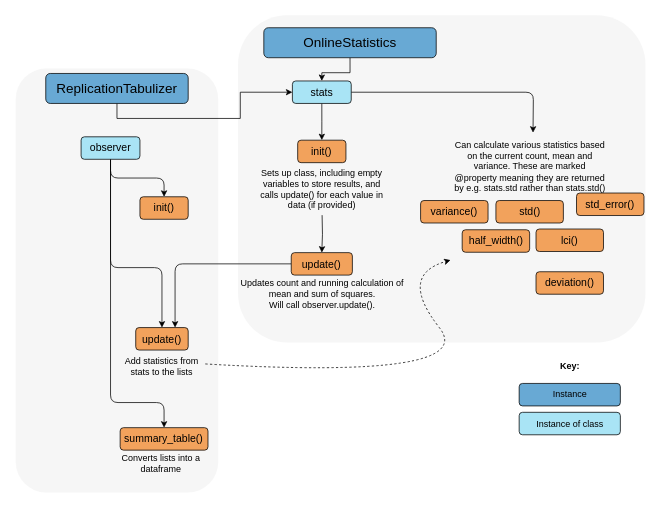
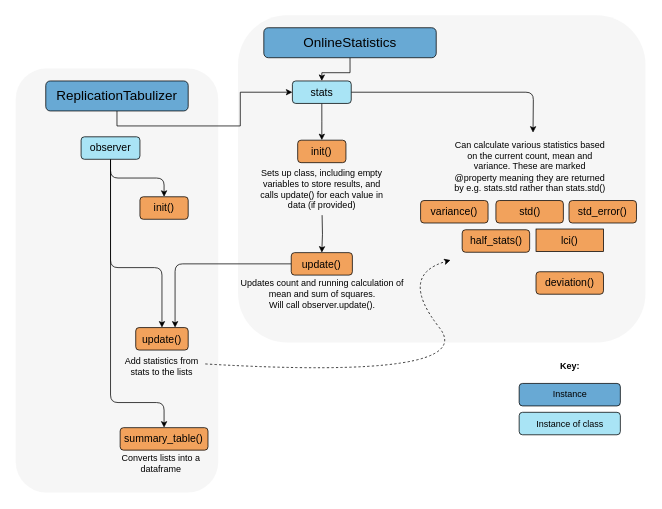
- <mxCell id="27" value="&lt;font style=&quot;font-size: 18px;&quot;&gt;ReplicationTabulizer&lt;/font&gt;" style="rounded=1;whiteSpace=wrap;html=1;fillColor=#68A9D4;" parent="1" vertex="1"><mxGeometry x="60" y="97.5" width="190" height="40" as="geometry" /></mxCell>
+ <mxCell id="27" value="&lt;font style=&quot;font-size: 18px;&quot;&gt;ReplicationTabulizer&lt;/font&gt;" style="rounded=1;whiteSpace=wrap;html=1;fillColor=#68A9D4;" parent="1" vertex="1"><mxGeometry x="60" y="107.5" width="190" height="40" as="geometry" /></mxCell>
- <mxCell id="21" value="&lt;span style=&quot;font-size: 14px;&quot;&gt;std_error()&lt;/span&gt;" style="rounded=1;whiteSpace=wrap;html=1;fillColor=#F2A25C;" parent="1" vertex="1"><mxGeometry x="768" y="257" width="90" height="30" as="geometry" /></mxCell>
+ <mxCell id="21" value="&lt;span style=&quot;font-size: 14px;&quot;&gt;std_error()&lt;/span&gt;" style="rounded=1;whiteSpace=wrap;html=1;fillColor=#F2A25C;" parent="1" vertex="1"><mxGeometry x="758" y="267" width="90" height="30" as="geometry" /></mxCell>
- <mxCell id="23" value="&lt;span style=&quot;font-size: 14px;&quot;&gt;lci()&lt;/span&gt;" style="rounded=1;whiteSpace=wrap;html=1;fillColor=#F2A25C;" parent="1" vertex="1"><mxGeometry x="714" y="305" width="90" height="30" as="geometry" /></mxCell>
+ <mxCell id="23" value="&lt;span style=&quot;font-size: 14px;&quot;&gt;lci()&lt;/span&gt;" style="whiteSpace=wrap;html=1;fillColor=#F2A25C;rounded=0;" parent="1" vertex="1"><mxGeometry x="714" y="305" width="90" height="30" as="geometry" /></mxCell>
- <mxCell id="22" value="&lt;span style=&quot;font-size: 14px;&quot;&gt;half_width()&lt;/span&gt;" style="rounded=1;whiteSpace=wrap;html=1;fillColor=#F2A25C;" parent="1" vertex="1"><mxGeometry x="615.5" y="306" width="90" height="30" as="geometry" /></mxCell>
+ <mxCell id="22" value="&lt;span style=&quot;font-size: 14px;&quot;&gt;half_stats()&lt;/span&gt;" style="rounded=1;whiteSpace=wrap;html=1;fillColor=#F2A25C;" parent="1" vertex="1"><mxGeometry x="615.5" y="306" width="90" height="30" as="geometry" /></mxCell>
